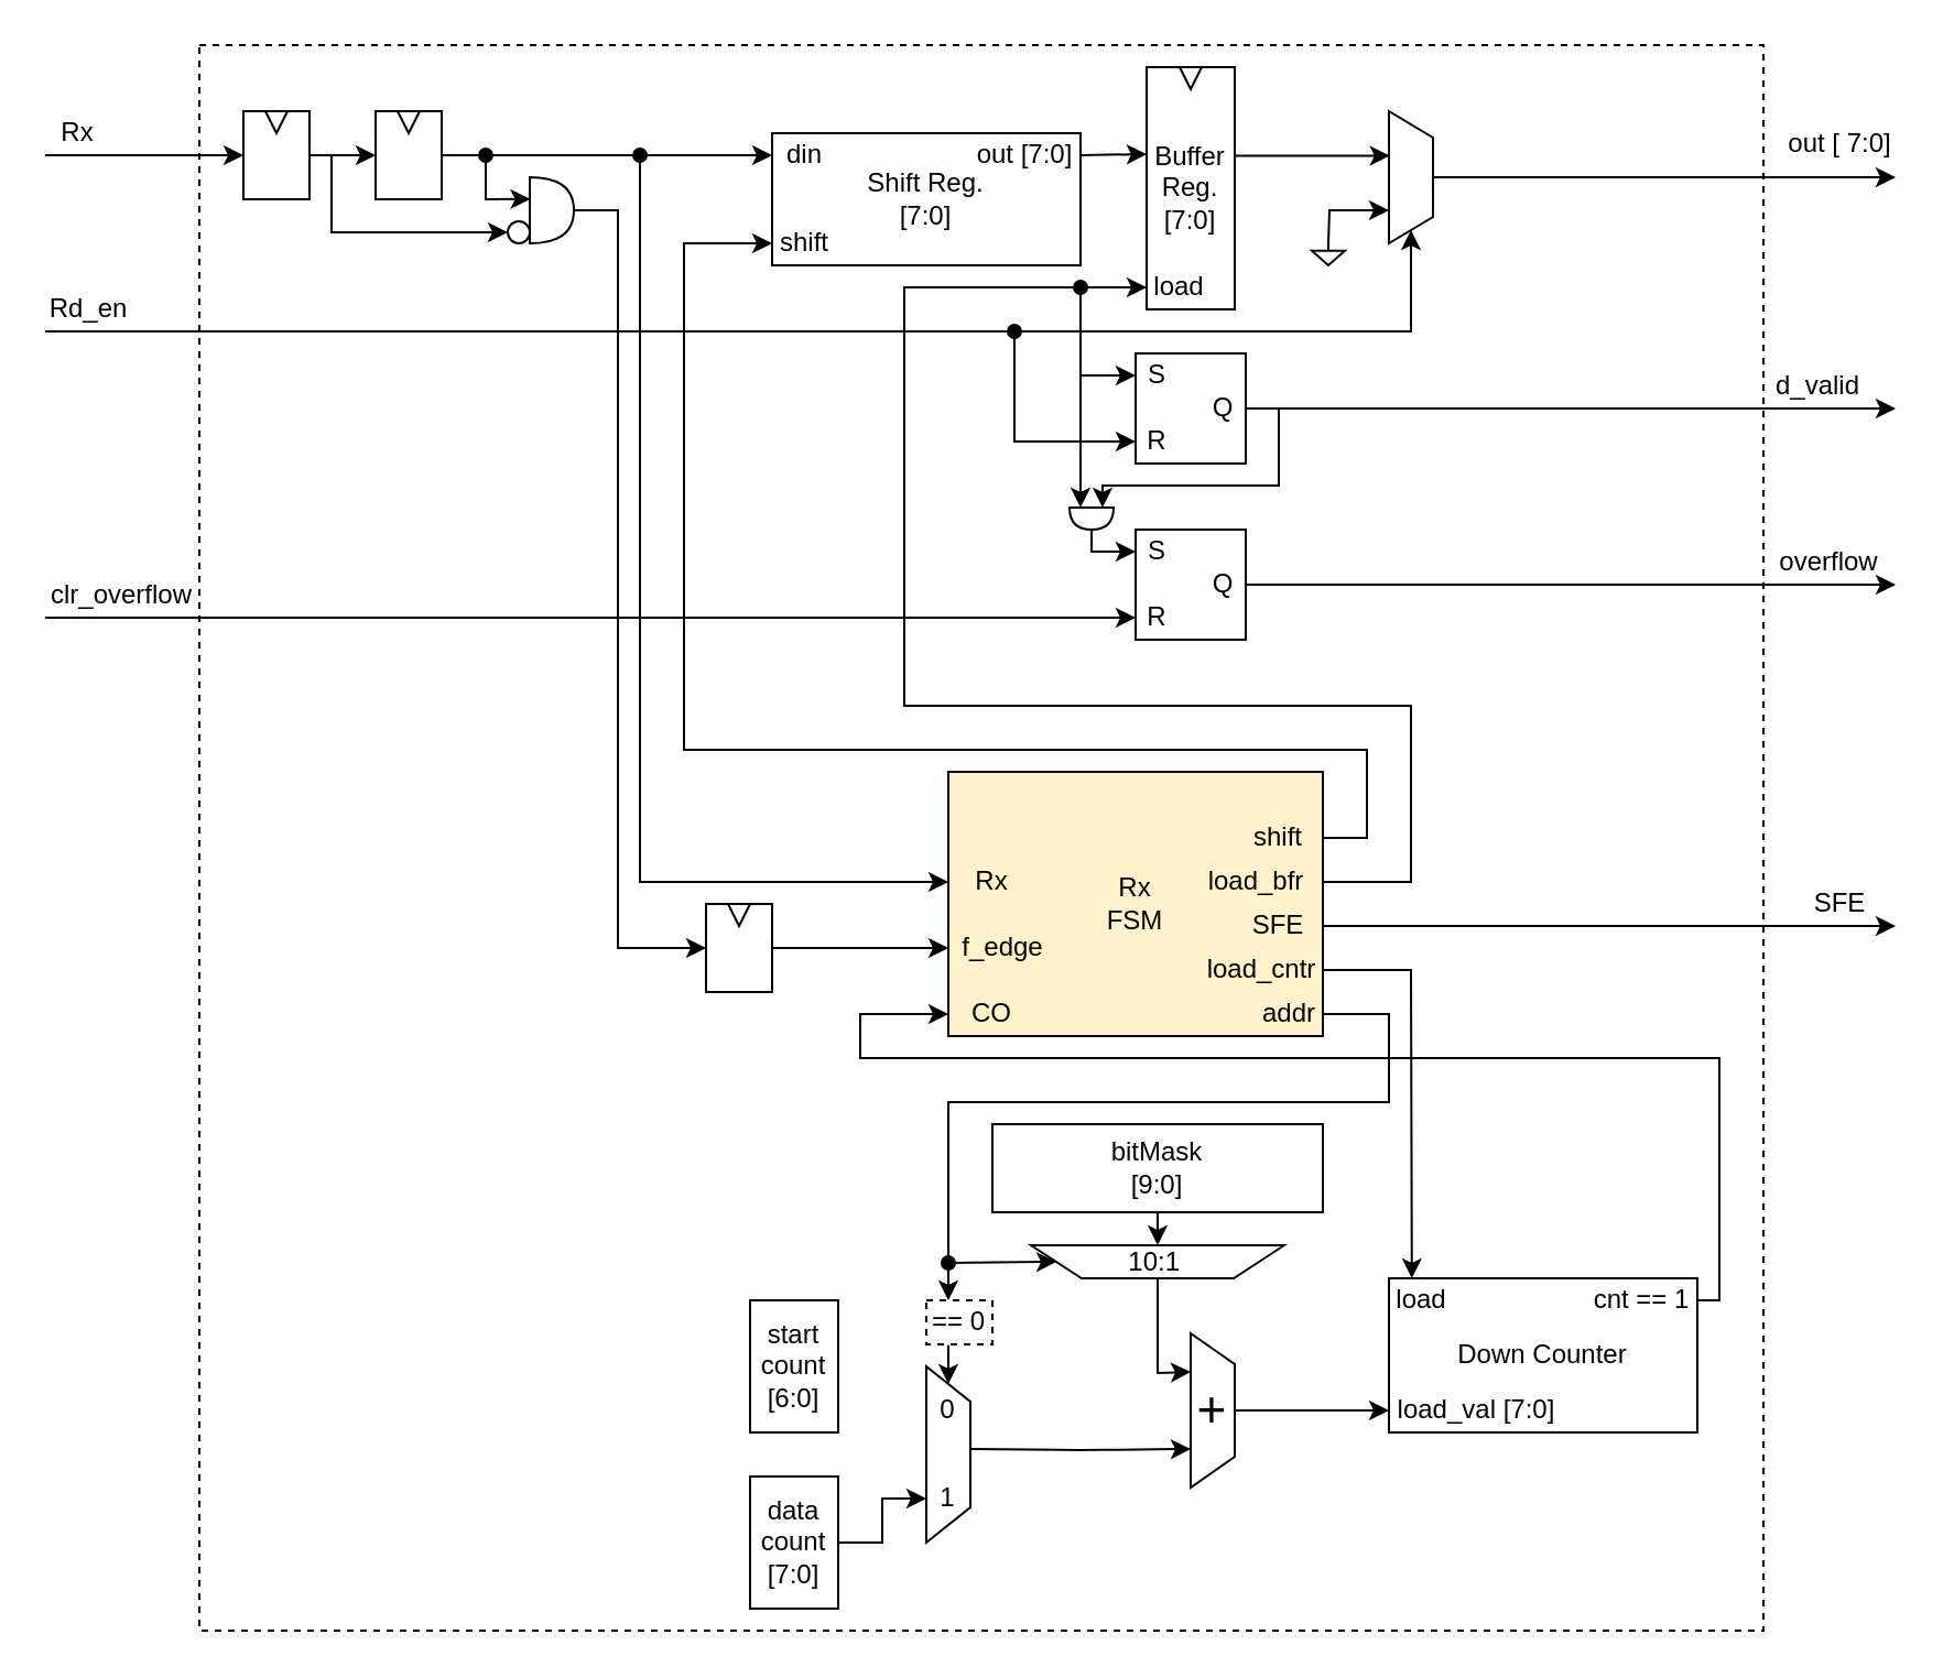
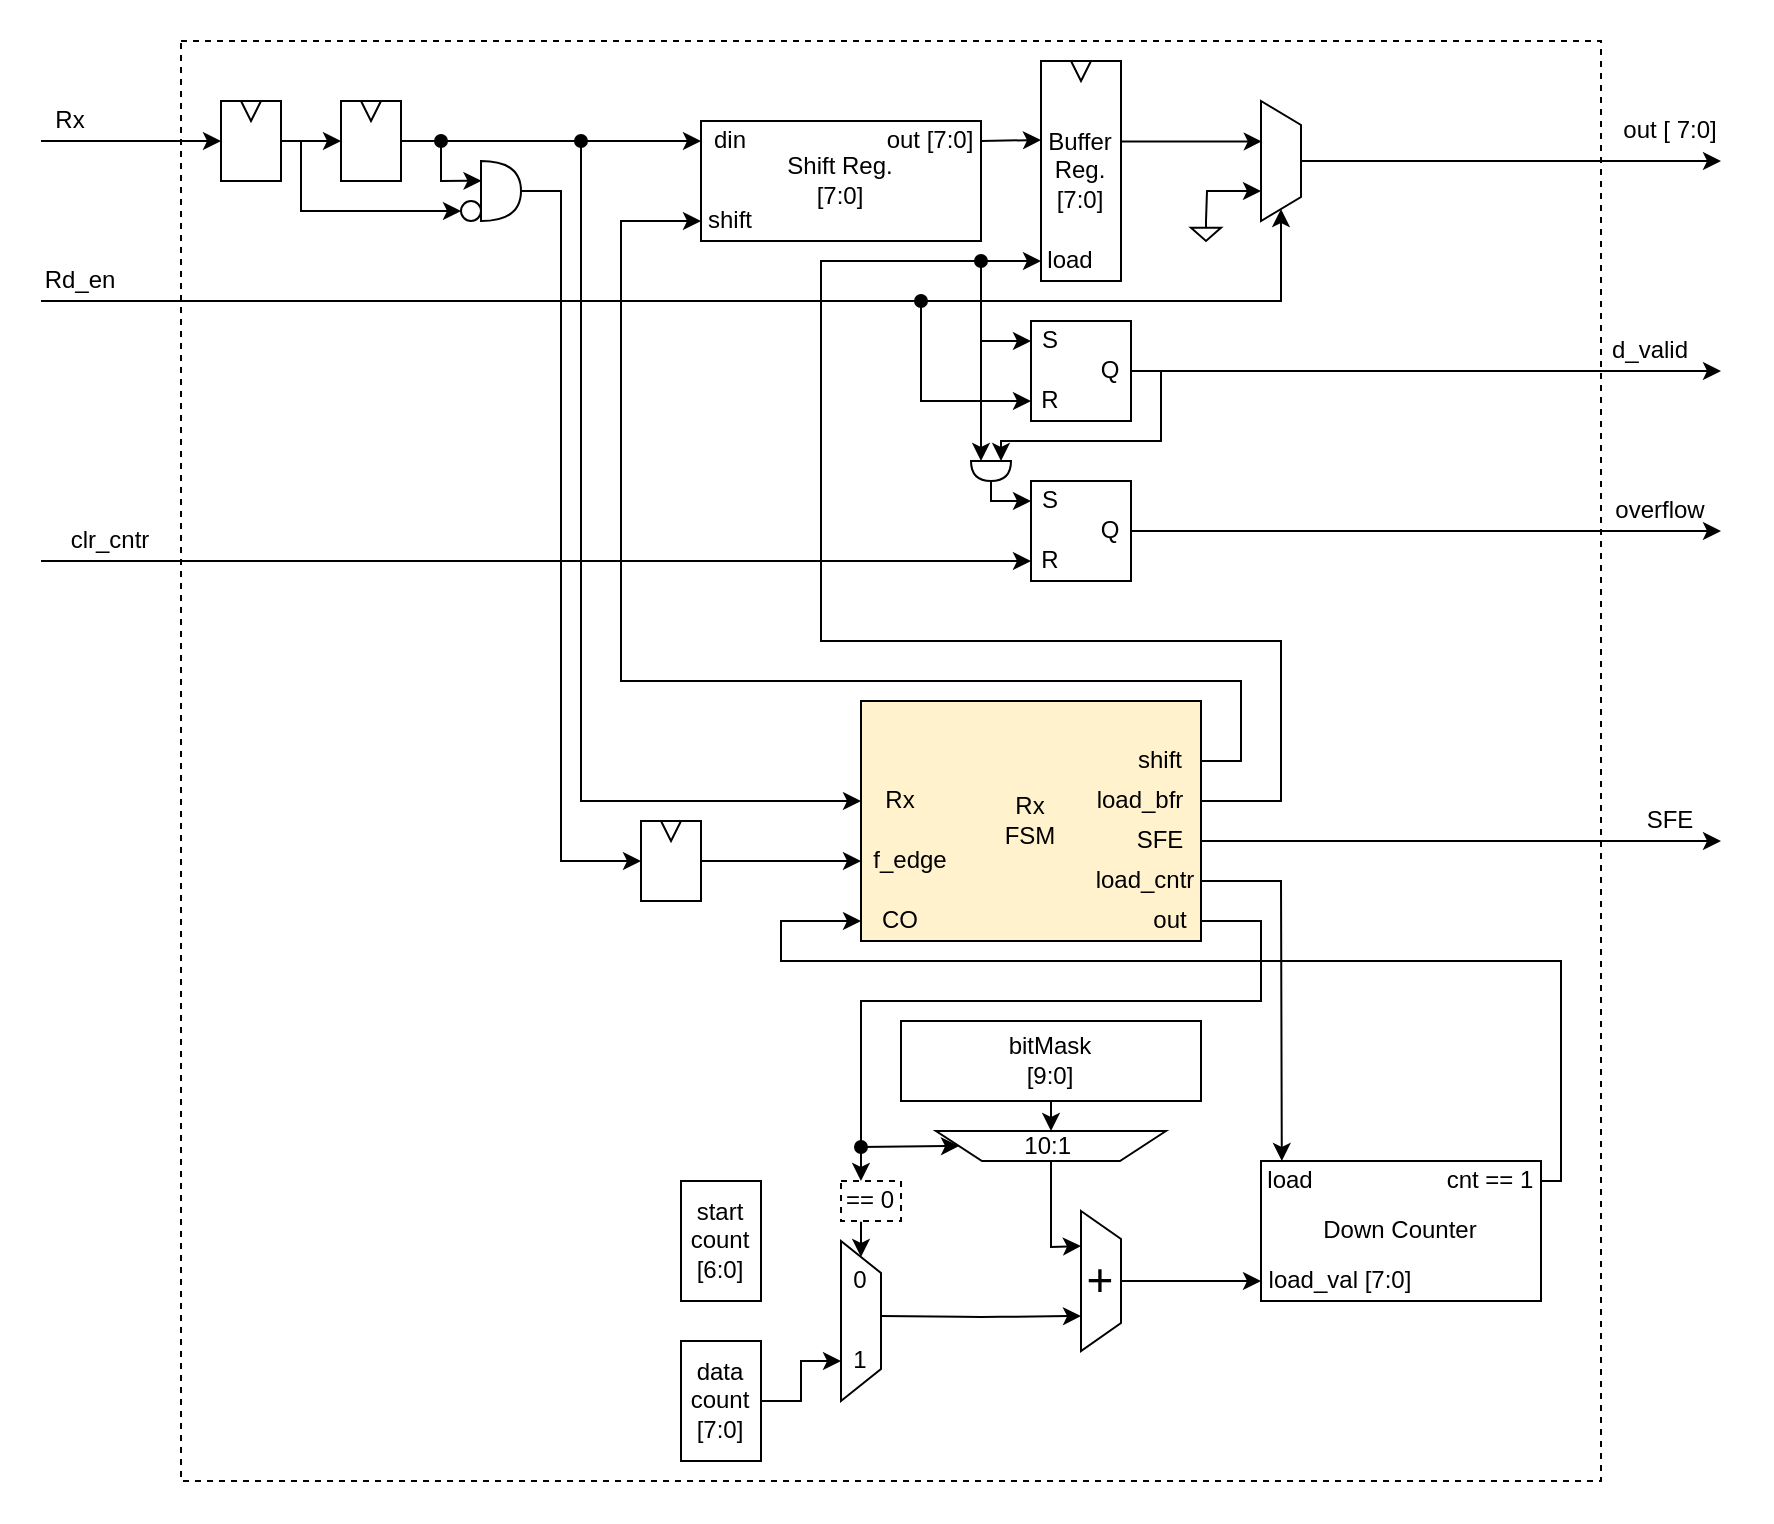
- <mxCell id="83" value="clr_overflow" style="text;html=1;strokeColor=none;fillColor=none;align=center;verticalAlign=middle;whiteSpace=wrap;rounded=0;" parent="1" vertex="1"><mxGeometry x="20" y="260" width="70" height="20" as="geometry" /></mxCell>
+ <mxCell id="83" value="clr_cntr" style="text;html=1;strokeColor=none;fillColor=none;align=center;verticalAlign=middle;whiteSpace=wrap;rounded=0;" parent="1" vertex="1"><mxGeometry x="20" y="260" width="70" height="20" as="geometry" /></mxCell>
- <mxCell id="67" value="addr" style="text;html=1;strokeColor=none;fillColor=none;align=center;verticalAlign=middle;whiteSpace=wrap;rounded=0;" parent="1" vertex="1"><mxGeometry x="570" y="450" width="30" height="20" as="geometry" /></mxCell>
+ <mxCell id="67" value="out" style="text;html=1;strokeColor=none;fillColor=none;align=center;verticalAlign=middle;whiteSpace=wrap;rounded=0;" parent="1" vertex="1"><mxGeometry x="570" y="450" width="30" height="20" as="geometry" /></mxCell>
